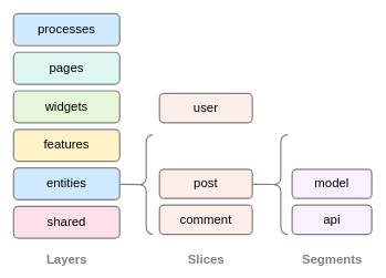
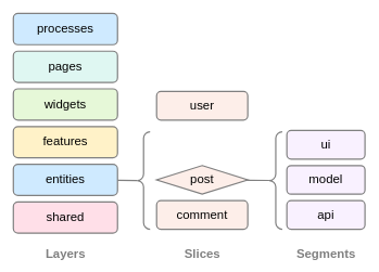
+ <mxCell id="15" value="ui" style="rounded=1;whiteSpace=wrap;html=1;strokeColor=#808080;fillColor=#f9f1ff;strokeWidth=2;fontSize=19;" parent="1" vertex="1"><mxGeometry x="440" y="200" width="120" height="44" as="geometry" /></mxCell>
- <mxCell id="12" value="post" style="rounded=1;whiteSpace=wrap;html=1;strokeColor=#808080;fillColor=#fdeee9;strokeWidth=2;fontSize=19;" parent="1" vertex="1"><mxGeometry x="240" y="254" width="140" height="44" as="geometry" /></mxCell>
+ <mxCell id="12" value="post" style="rhombus;whiteSpace=wrap;html=1;strokeColor=#808080;fillColor=#fdeee9;strokeWidth=2;fontSize=19;" parent="1" vertex="1"><mxGeometry x="240" y="254" width="140" height="44" as="geometry" /></mxCell>
